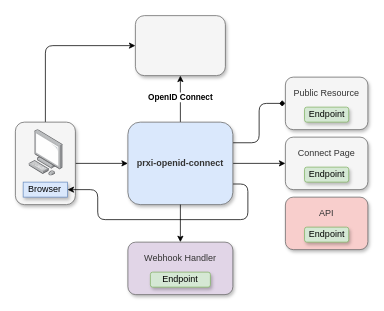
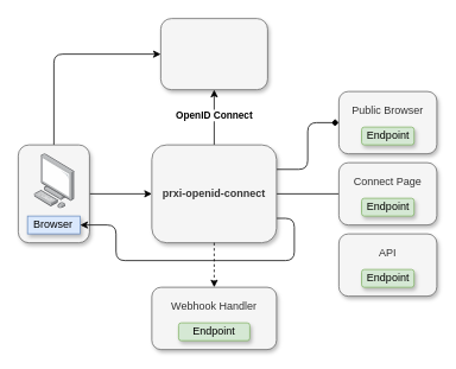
- <mxCell id="23" value="Public Resource&lt;br&gt;&lt;br&gt;&lt;br&gt;" style="rounded=1;whiteSpace=wrap;html=1;shadow=1;fillColor=#f5f5f5;fontColor=#333333;strokeColor=#666666;" vertex="1" parent="22"><mxGeometry width="110" height="70" as="geometry" /></mxCell>
+ <mxCell id="23" value="Public Browser&lt;br&gt;&lt;br&gt;&lt;br&gt;" style="rounded=1;whiteSpace=wrap;html=1;shadow=1;fillColor=#f5f5f5;fontColor=#333333;strokeColor=#666666;" vertex="1" parent="22"><mxGeometry width="110" height="70" as="geometry" /></mxCell>
- <mxCell id="12" value="&lt;b&gt;prxi-openid-connect&lt;br&gt;&lt;/b&gt;" style="rounded=1;whiteSpace=wrap;html=1;shadow=1;fillColor=#dae8fc;fontColor=#333333;strokeColor=#666666;" parent="1" vertex="1"><mxGeometry x="170" y="162" width="140" height="110" as="geometry" /></mxCell>
+ <mxCell id="12" value="&lt;b&gt;prxi-openid-connect&lt;br&gt;&lt;/b&gt;" style="rounded=1;whiteSpace=wrap;html=1;shadow=1;fillColor=#f5f5f5;fontColor=#333333;strokeColor=#666666;" parent="1" vertex="1"><mxGeometry x="170" y="162" width="140" height="110" as="geometry" /></mxCell>
- <mxCell id="11" style="edgeStyle=orthogonalEdgeStyle;rounded=1;orthogonalLoop=1;jettySize=auto;html=1;exitX=1;exitY=0.5;exitDx=0;exitDy=0;entryX=0;entryY=0.5;entryDx=0;entryDy=0;" edge="1" parent="1" source="12" target="27"><mxGeometry relative="1" as="geometry"><mxPoint x="380" y="217" as="targetPoint" /></mxGeometry></mxCell>
+ <mxCell id="11" style="edgeStyle=orthogonalEdgeStyle;rounded=1;orthogonalLoop=1;jettySize=auto;html=1;exitX=1;exitY=0.5;exitDx=0;exitDy=0;entryX=0;entryY=0.5;entryDx=0;entryDy=0;endArrow=none;" edge="1" parent="1" source="12" target="27"><mxGeometry relative="1" as="geometry"><mxPoint x="380" y="217" as="targetPoint" /></mxGeometry></mxCell>
- <mxCell id="13" style="edgeStyle=orthogonalEdgeStyle;rounded=0;orthogonalLoop=1;jettySize=auto;html=1;entryX=0.5;entryY=0;entryDx=0;entryDy=0;dashed=0;exitX=0.5;exitY=1;exitDx=0;exitDy=0;" parent="1" source="12" target="17" edge="1"><mxGeometry relative="1" as="geometry"><mxPoint x="240" y="232" as="sourcePoint" /></mxGeometry></mxCell>
+ <mxCell id="13" style="edgeStyle=orthogonalEdgeStyle;rounded=0;orthogonalLoop=1;jettySize=auto;html=1;entryX=0.5;entryY=0;entryDx=0;entryDy=0;dashed=1;exitX=0.5;exitY=1;exitDx=0;exitDy=0;" parent="1" source="12" target="17" edge="1"><mxGeometry relative="1" as="geometry"><mxPoint x="240" y="232" as="sourcePoint" /></mxGeometry></mxCell>
- <mxCell id="20" value="API&lt;br&gt;&lt;br&gt;&lt;br&gt;" style="rounded=1;whiteSpace=wrap;html=1;shadow=1;fillColor=#f8cecc;fontColor=#333333;strokeColor=#666666;" vertex="1" parent="19"><mxGeometry width="110" height="70" as="geometry" /></mxCell>
+ <mxCell id="20" value="API&lt;br&gt;&lt;br&gt;&lt;br&gt;" style="rounded=1;whiteSpace=wrap;html=1;shadow=1;fillColor=#f5f5f5;fontColor=#333333;strokeColor=#666666;" vertex="1" parent="19"><mxGeometry width="110" height="70" as="geometry" /></mxCell>
- <mxCell id="17" value="Webhook Handler&lt;br&gt;&lt;br&gt;&lt;br&gt;" style="rounded=1;whiteSpace=wrap;html=1;shadow=1;fillColor=#e1d5e7;fontColor=#333333;strokeColor=#666666;" parent="16" vertex="1"><mxGeometry width="140" height="70" as="geometry" /></mxCell>
+ <mxCell id="17" value="Webhook Handler&lt;br&gt;&lt;br&gt;&lt;br&gt;" style="rounded=1;whiteSpace=wrap;html=1;shadow=1;fillColor=#f5f5f5;fontColor=#333333;strokeColor=#666666;" parent="16" vertex="1"><mxGeometry width="140" height="70" as="geometry" /></mxCell>
